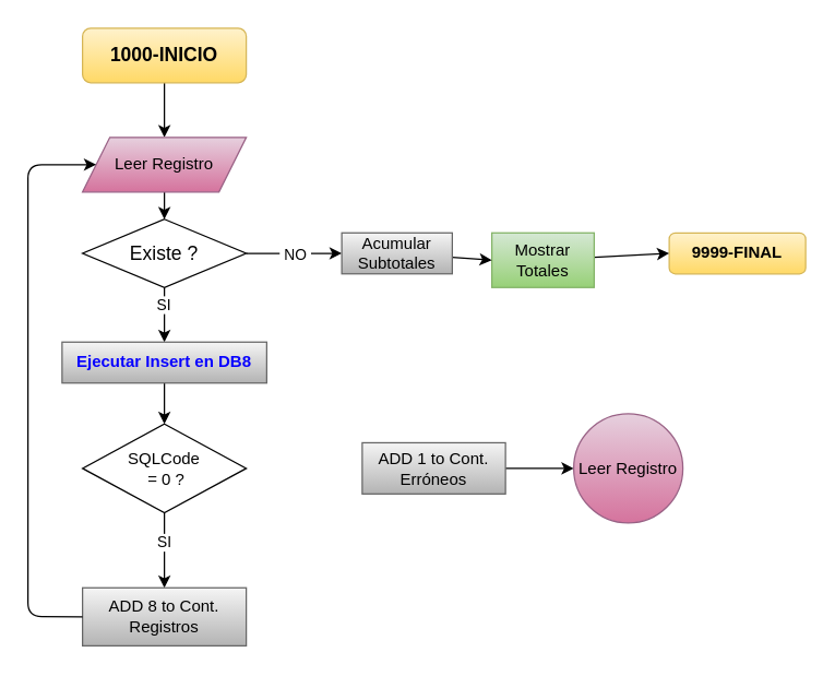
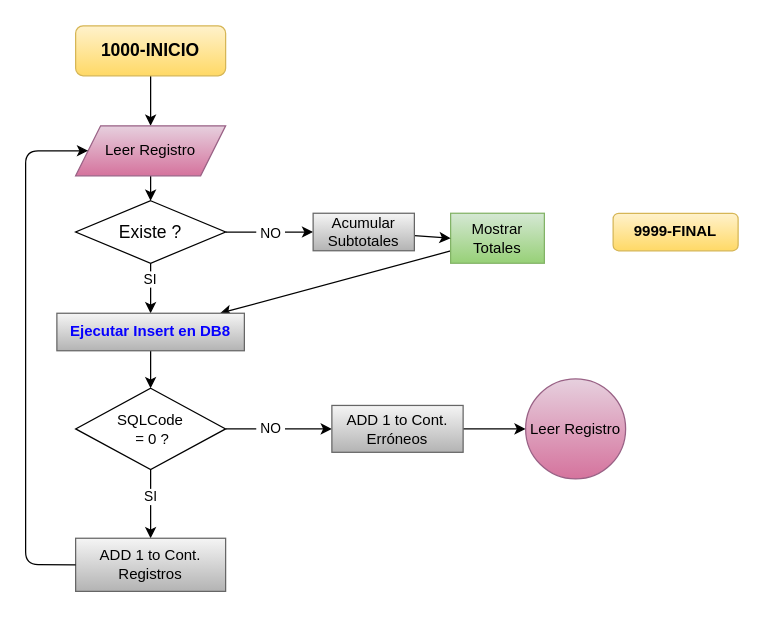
- <mxCell id="12" style="edgeStyle=none;html=1;entryX=0;entryY=0.5;entryDx=0;entryDy=0;" parent="1" source="13" target="8" edge="1"><mxGeometry relative="1" as="geometry" /></mxCell>
+ <mxCell id="12" style="edgeStyle=none;html=1;" parent="1" source="13" target="17" edge="1"><mxGeometry relative="1" as="geometry" /></mxCell>
+ <mxCell id="18" value="" style="edgeStyle=none;html=1;" edge="1" parent="1" source="22" target="24"><mxGeometry relative="1" as="geometry" /></mxCell>
+ <mxCell id="19" value="&amp;nbsp;NO&amp;nbsp;" style="edgeLabel;html=1;align=center;verticalAlign=middle;resizable=0;points=[];" vertex="1" connectable="0" parent="18"><mxGeometry x="-0.42" y="1" relative="1" as="geometry"><mxPoint x="10" as="offset" /></mxGeometry></mxCell>
- <mxCell id="25" value="ADD 8 to Cont. Registros" style="whiteSpace=wrap;html=1;rounded=0;fillColor=#f5f5f5;gradientColor=#b3b3b3;strokeColor=#666666;" vertex="1" parent="1"><mxGeometry x="60" y="430" width="120" height="42.5" as="geometry" /></mxCell>
+ <mxCell id="25" value="ADD 1 to Cont. Registros" style="whiteSpace=wrap;html=1;rounded=0;fillColor=#f5f5f5;gradientColor=#b3b3b3;strokeColor=#666666;" vertex="1" parent="1"><mxGeometry x="60" y="430" width="120" height="42.5" as="geometry" /></mxCell>
